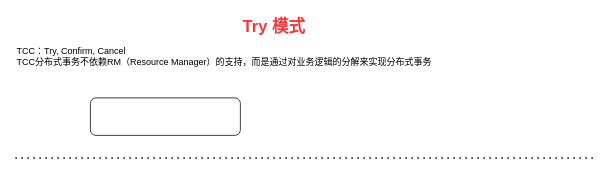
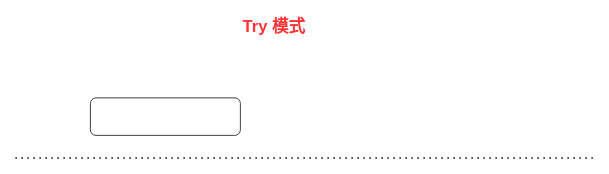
- <mxCell id="5" value="TCC：Try, Confirm, Cancel&lt;div&gt;TCC分布式事务不依赖RM（Resource Manager）的支持，而是通过对业务逻辑的分解来实现分布式事务&lt;/div&gt;" style="text;html=1;align=left;verticalAlign=middle;whiteSpace=wrap;rounded=0;" vertex="1" parent="1"><mxGeometry x="20" y="50" width="570" height="50" as="geometry" /></mxCell>
